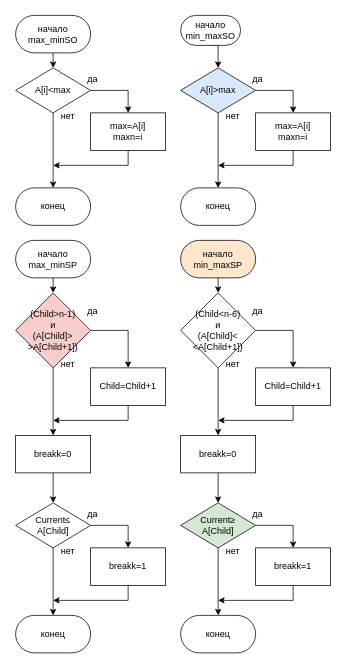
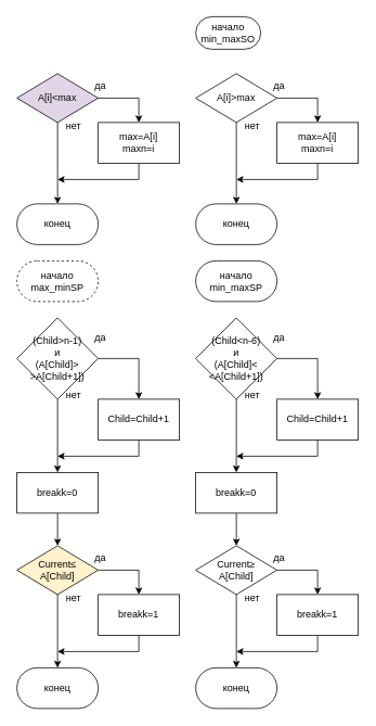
- <mxCell id="3" value="начало&lt;br&gt;max_minSO" style="rounded=1;whiteSpace=wrap;html=1;arcSize=50;" vertex="1" parent="1"><mxGeometry x="20" y="20" width="100" height="50" as="geometry" /></mxCell>
- <mxCell id="2" style="edgeStyle=orthogonalEdgeStyle;rounded=0;orthogonalLoop=1;jettySize=auto;html=1;exitX=0.5;exitY=1;exitDx=0;exitDy=0;entryX=0.5;entryY=0;entryDx=0;entryDy=0;" edge="1" parent="1" source="3" target="6"><mxGeometry relative="1" as="geometry"><mxPoint x="70" y="90" as="targetPoint" /></mxGeometry></mxCell>
- <mxCell id="12" style="edgeStyle=orthogonalEdgeStyle;rounded=0;orthogonalLoop=1;jettySize=auto;html=1;exitX=0.5;exitY=1;exitDx=0;exitDy=0;entryX=0.5;entryY=0;entryDx=0;entryDy=0;" edge="1" parent="1" source="13" target="16"><mxGeometry relative="1" as="geometry"><mxPoint x="290" y="90" as="targetPoint" /></mxGeometry></mxCell>
- <mxCell id="6" value="A[i]&amp;lt;max" style="rhombus;whiteSpace=wrap;html=1;" vertex="1" parent="1"><mxGeometry x="20" y="90" width="100" height="60" as="geometry" /></mxCell>
+ <mxCell id="6" value="A[i]&amp;lt;max" style="rhombus;whiteSpace=wrap;html=1;fillColor=#e1d5e7;" vertex="1" parent="1"><mxGeometry x="20" y="90" width="100" height="60" as="geometry" /></mxCell>
- <mxCell id="16" value="A[i]&amp;gt;max" style="rhombus;whiteSpace=wrap;html=1;fillColor=#dae8fc;" vertex="1" parent="1"><mxGeometry x="240" y="90" width="100" height="60" as="geometry" /></mxCell>
+ <mxCell id="16" value="A[i]&amp;gt;max" style="rhombus;whiteSpace=wrap;html=1;" vertex="1" parent="1"><mxGeometry x="240" y="90" width="100" height="60" as="geometry" /></mxCell>
- <mxCell id="23" value="начало&lt;br&gt;max_minSP" style="rounded=1;whiteSpace=wrap;html=1;arcSize=50;" vertex="1" parent="1"><mxGeometry x="20" y="320" width="100" height="50" as="geometry" /></mxCell>
+ <mxCell id="23" value="начало&lt;br&gt;max_minSP" style="rounded=1;whiteSpace=wrap;html=1;arcSize=50;dashed=1;" vertex="1" parent="1"><mxGeometry x="20" y="320" width="100" height="50" as="geometry" /></mxCell>
- <mxCell id="42" value="начало&lt;br&gt;min_maxSP" style="rounded=1;whiteSpace=wrap;html=1;arcSize=50;fillColor=#ffe6cc;" vertex="1" parent="1"><mxGeometry x="240" y="320" width="100" height="50" as="geometry" /></mxCell>
+ <mxCell id="42" value="начало&lt;br&gt;min_maxSP" style="rounded=1;whiteSpace=wrap;html=1;arcSize=50;" vertex="1" parent="1"><mxGeometry x="240" y="320" width="100" height="50" as="geometry" /></mxCell>
- <mxCell id="22" style="edgeStyle=orthogonalEdgeStyle;rounded=0;orthogonalLoop=1;jettySize=auto;html=1;exitX=0.5;exitY=1;exitDx=0;exitDy=0;entryX=0.5;entryY=0;entryDx=0;entryDy=0;" edge="1" parent="1" source="23" target="26"><mxGeometry relative="1" as="geometry" /></mxCell>
- <mxCell id="41" style="edgeStyle=orthogonalEdgeStyle;rounded=0;orthogonalLoop=1;jettySize=auto;html=1;exitX=0.5;exitY=1;exitDx=0;exitDy=0;entryX=0.5;entryY=0;entryDx=0;entryDy=0;" edge="1" parent="1" source="42" target="45"><mxGeometry relative="1" as="geometry" /></mxCell>
- <mxCell id="26" value="(Child&amp;gt;n-1) &lt;br&gt;и&lt;br&gt;(A[Child]&amp;gt;&lt;br&gt;&amp;gt;A[Child+1])" style="rhombus;whiteSpace=wrap;html=1;fillColor=#f8cecc;" vertex="1" parent="1"><mxGeometry x="20" y="390" width="100" height="100" as="geometry" /></mxCell>
+ <mxCell id="26" value="(Child&amp;gt;n-1) &lt;br&gt;и&lt;br&gt;(A[Child]&amp;gt;&lt;br&gt;&amp;gt;A[Child+1])" style="rhombus;whiteSpace=wrap;html=1;" vertex="1" parent="1"><mxGeometry x="20" y="390" width="100" height="100" as="geometry" /></mxCell>
- <mxCell id="35" value="Current≤&lt;br&gt;A[Child]" style="rhombus;whiteSpace=wrap;html=1;" vertex="1" parent="1"><mxGeometry x="20" y="670" width="100" height="60" as="geometry" /></mxCell>
+ <mxCell id="35" value="Current≤&lt;br&gt;A[Child]" style="rhombus;whiteSpace=wrap;html=1;fillColor=#fff2cc;" vertex="1" parent="1"><mxGeometry x="20" y="670" width="100" height="60" as="geometry" /></mxCell>
- <mxCell id="54" value="Current≥&lt;br&gt;A[Child]" style="rhombus;whiteSpace=wrap;html=1;fillColor=#d5e8d4;" vertex="1" parent="1"><mxGeometry x="240" y="670" width="100" height="60" as="geometry" /></mxCell>
+ <mxCell id="54" value="Current≥&lt;br&gt;A[Child]" style="rhombus;whiteSpace=wrap;html=1;" vertex="1" parent="1"><mxGeometry x="240" y="670" width="100" height="60" as="geometry" /></mxCell>
